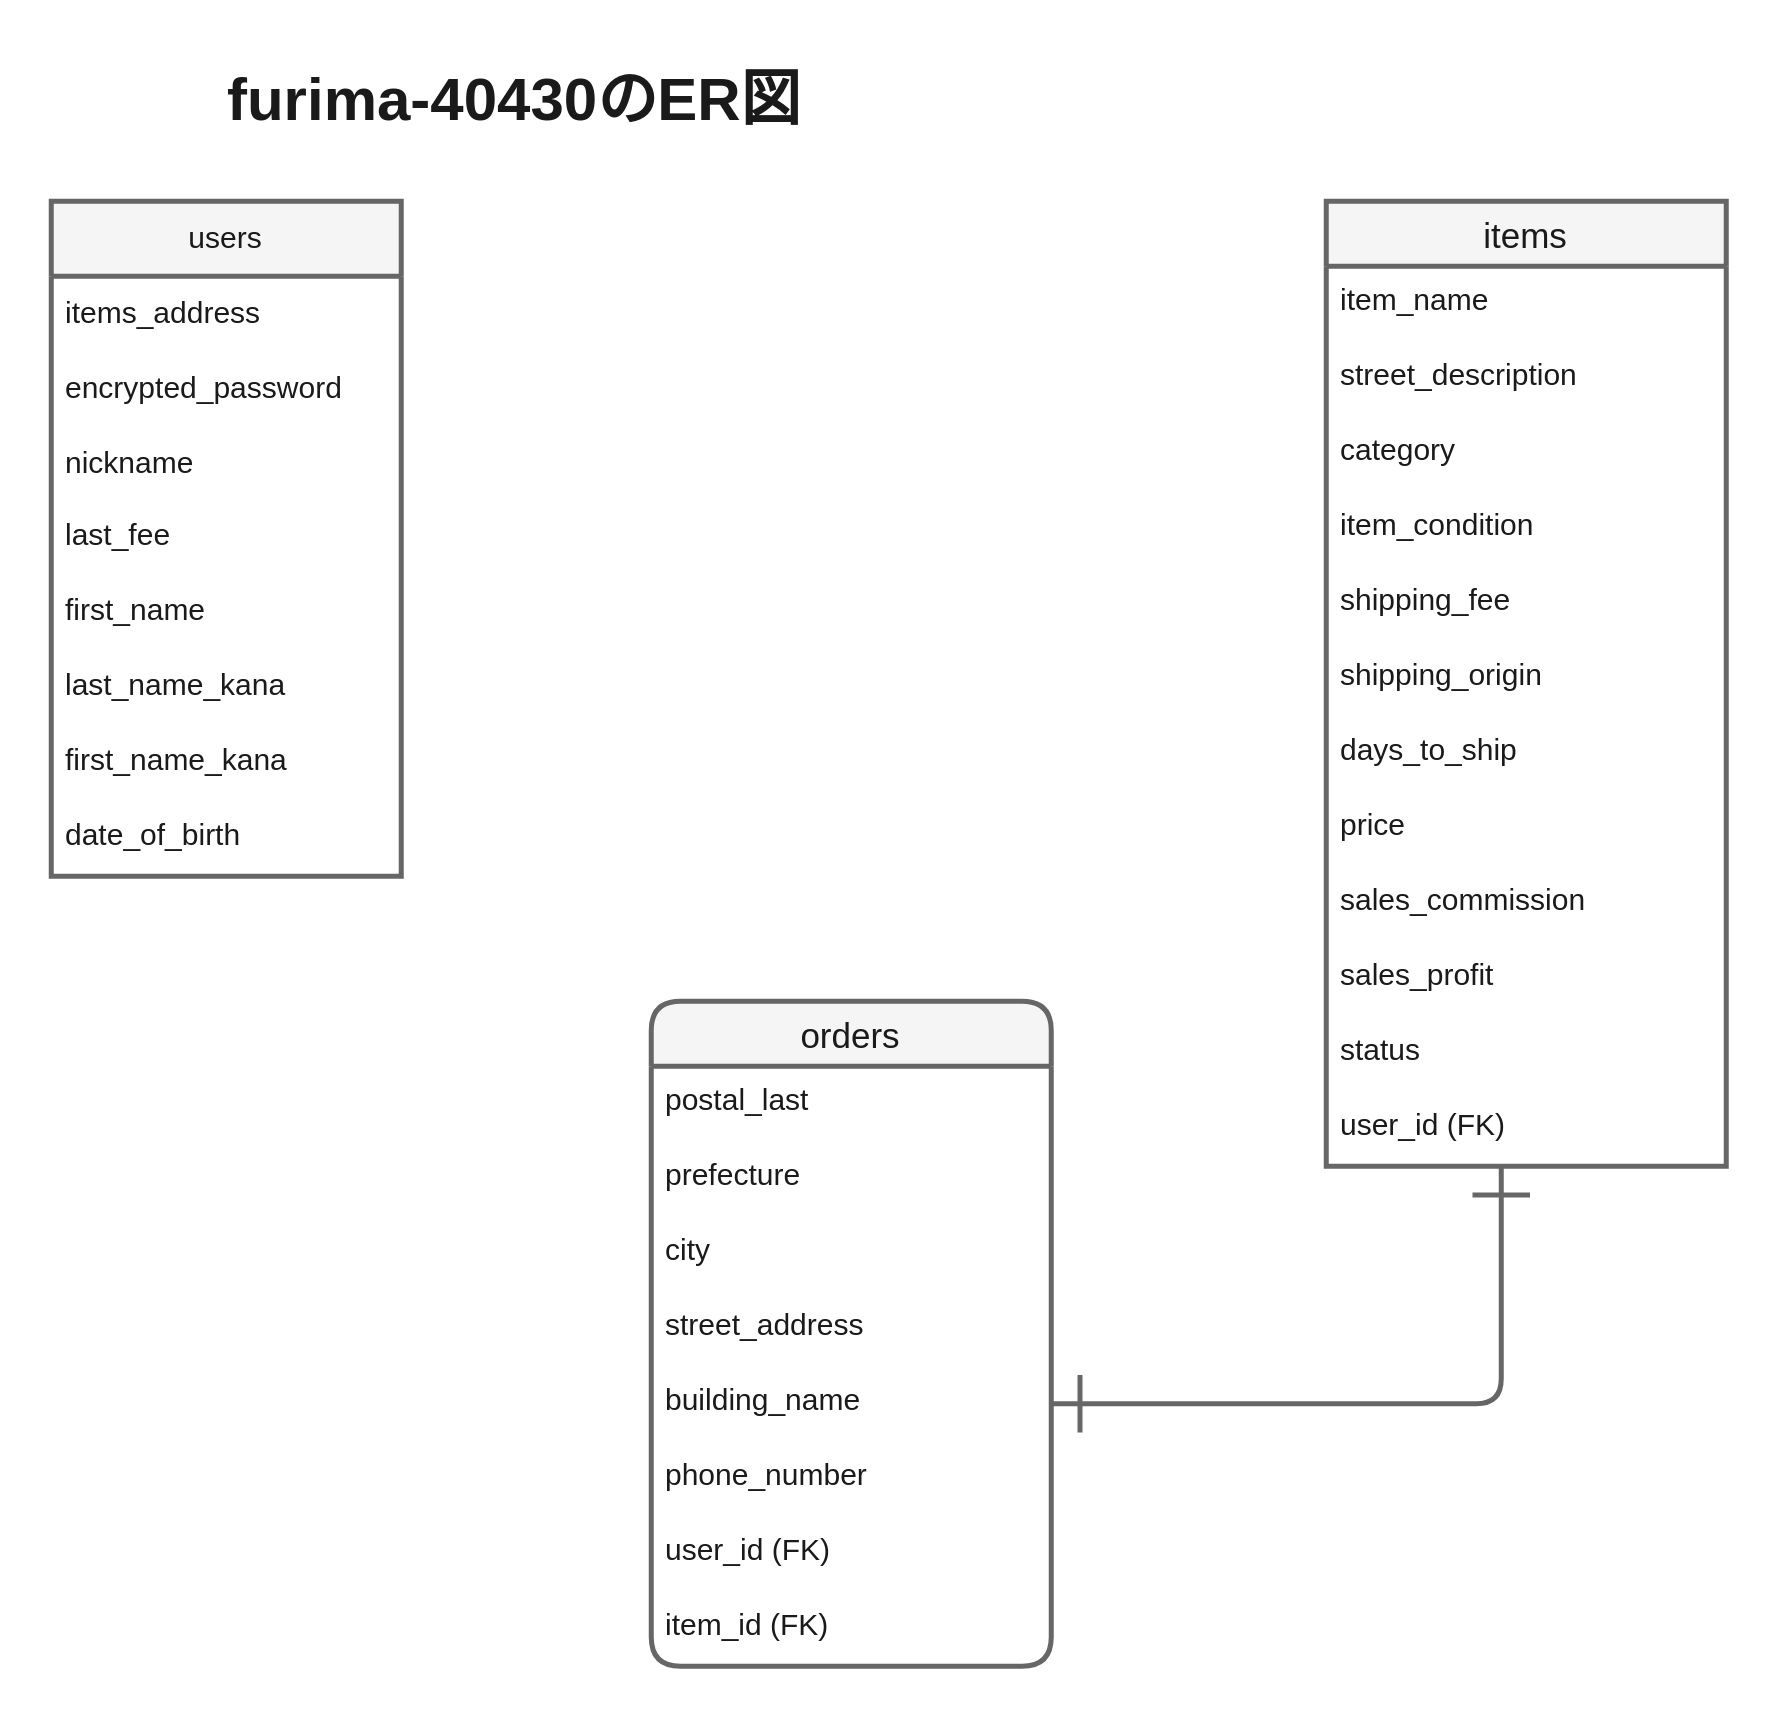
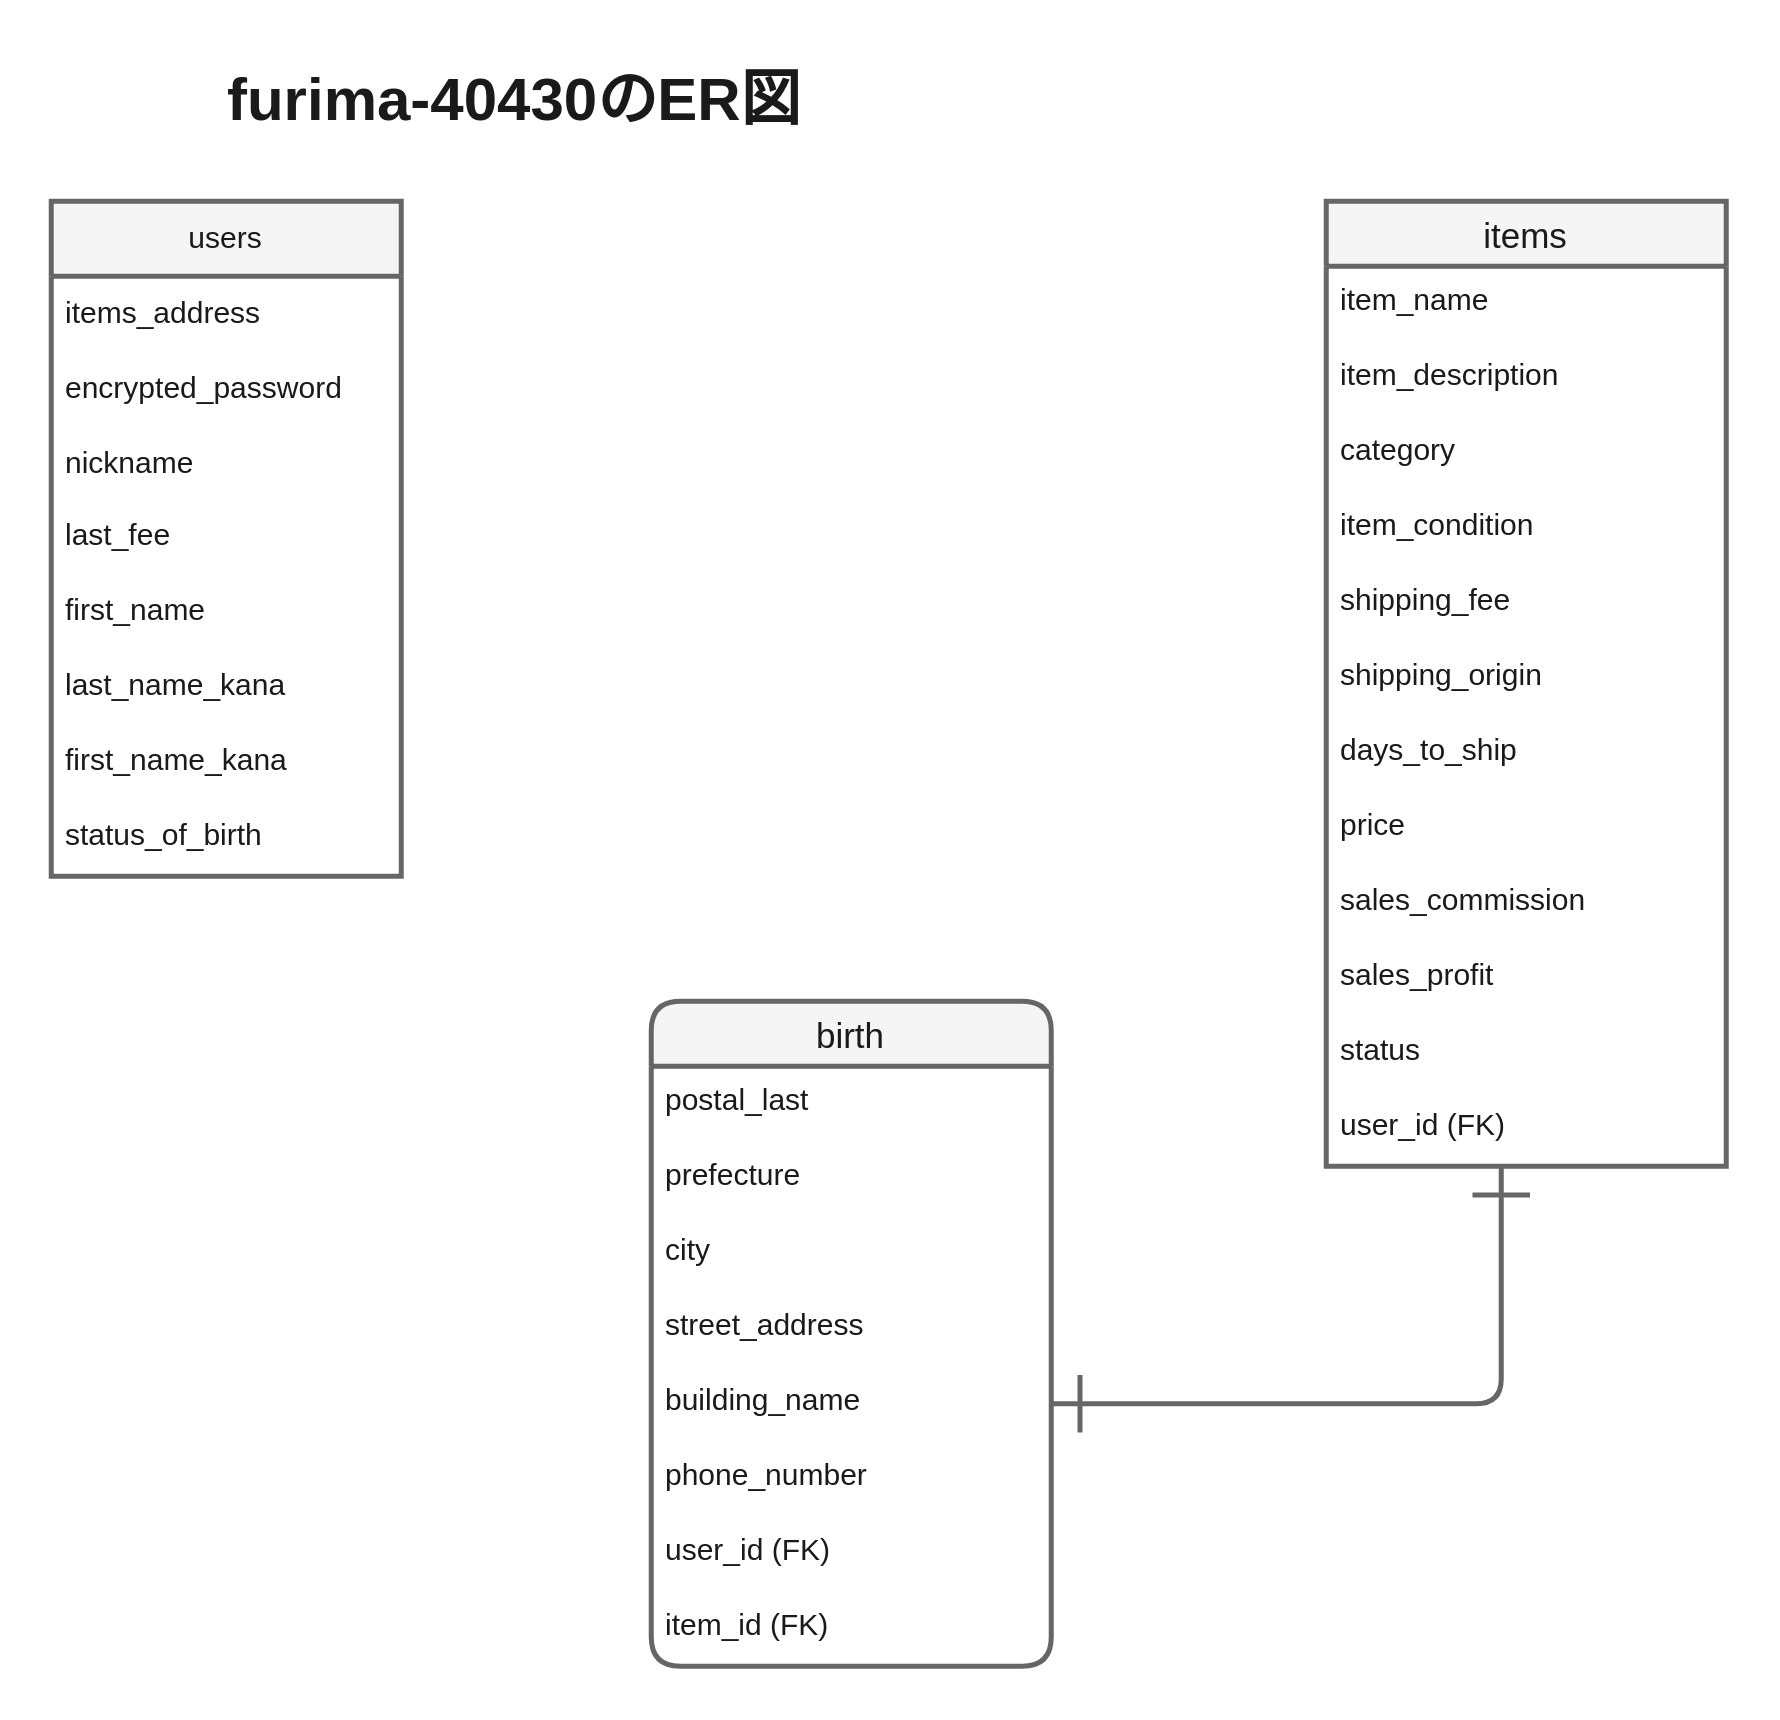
- <mxCell id="13" value="street_description" style="text;strokeColor=none;fillColor=none;spacingLeft=4;spacingRight=4;overflow=hidden;rotatable=0;points=[[0,0.5],[1,0.5]];portConstraint=eastwest;fontSize=12;fontColor=#1A1A1A;" parent="11" vertex="1"><mxGeometry y="56" width="160" height="30" as="geometry" /></mxCell>
+ <mxCell id="13" value="item_description" style="text;strokeColor=none;fillColor=none;spacingLeft=4;spacingRight=4;overflow=hidden;rotatable=0;points=[[0,0.5],[1,0.5]];portConstraint=eastwest;fontSize=12;fontColor=#1A1A1A;" parent="11" vertex="1"><mxGeometry y="56" width="160" height="30" as="geometry" /></mxCell>
- <mxCell id="10" value="date_of_birth" style="text;strokeColor=none;fillColor=none;spacingLeft=4;spacingRight=4;overflow=hidden;rotatable=0;points=[[0,0.5],[1,0.5]];portConstraint=eastwest;fontSize=12;fontColor=#1A1A1A;" parent="2" vertex="1"><mxGeometry y="240" width="140" height="30" as="geometry" /></mxCell>
+ <mxCell id="10" value="status_of_birth" style="text;strokeColor=none;fillColor=none;spacingLeft=4;spacingRight=4;overflow=hidden;rotatable=0;points=[[0,0.5],[1,0.5]];portConstraint=eastwest;fontSize=12;fontColor=#1A1A1A;" parent="2" vertex="1"><mxGeometry y="240" width="140" height="30" as="geometry" /></mxCell>
- <mxCell id="24" value="orders" style="swimlane;fontStyle=0;childLayout=stackLayout;horizontal=1;startSize=26;horizontalStack=0;resizeParent=1;resizeParentMax=0;resizeLast=0;collapsible=1;marginBottom=0;align=center;fontSize=14;rounded=1;fillColor=#f5f5f5;fontColor=#1A1A1A;strokeColor=#666666;strokeWidth=2;" parent="1" vertex="1"><mxGeometry x="260" y="400" width="160" height="266" as="geometry" /></mxCell>
+ <mxCell id="24" value="birth" style="swimlane;fontStyle=0;childLayout=stackLayout;horizontal=1;startSize=26;horizontalStack=0;resizeParent=1;resizeParentMax=0;resizeLast=0;collapsible=1;marginBottom=0;align=center;fontSize=14;rounded=1;fillColor=#f5f5f5;fontColor=#1A1A1A;strokeColor=#666666;strokeWidth=2;" parent="1" vertex="1"><mxGeometry x="260" y="400" width="160" height="266" as="geometry" /></mxCell>
